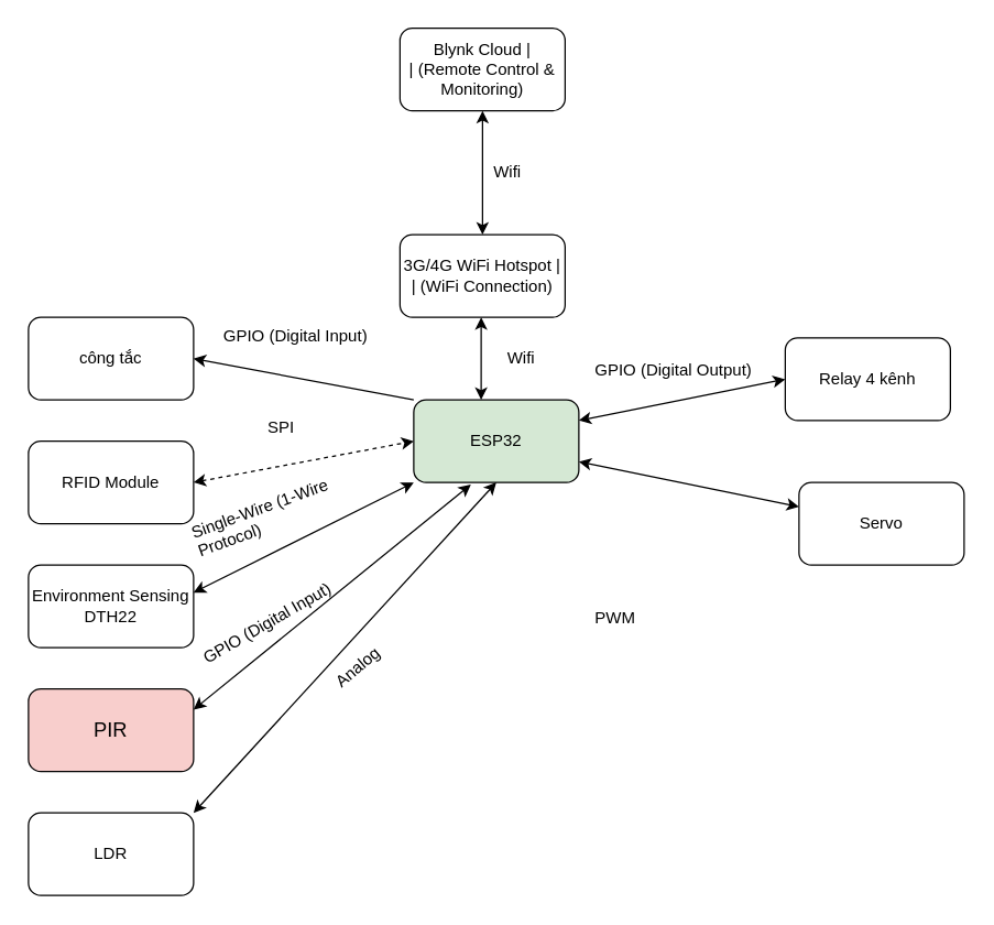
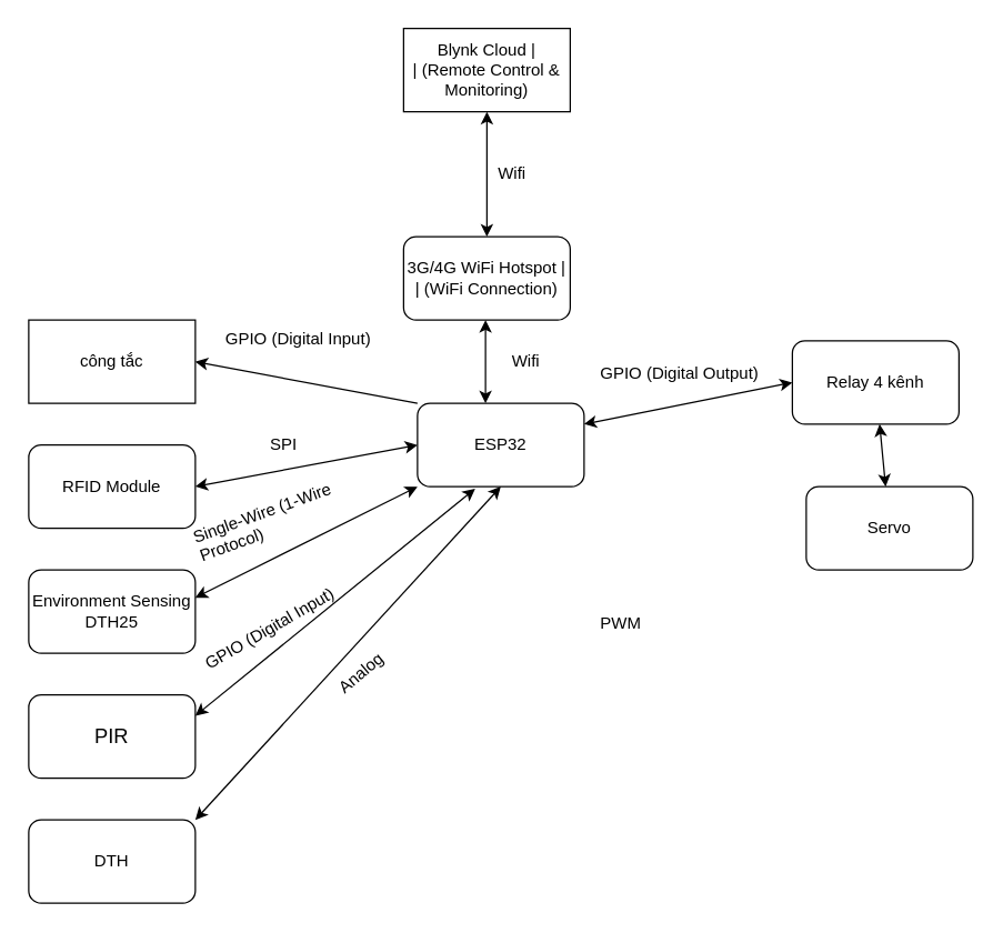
- <mxCell id="5" value="&lt;div&gt;Blynk Cloud               |&lt;br/&gt;|   (Remote Control &amp;amp; Monitoring)&lt;/div&gt;" style="rounded=1;whiteSpace=wrap;html=1;" parent="1" vertex="1"><mxGeometry x="290" y="20" width="120" height="60" as="geometry" /></mxCell>
+ <mxCell id="5" value="&lt;div&gt;Blynk Cloud               |&lt;br/&gt;|   (Remote Control &amp;amp; Monitoring)&lt;/div&gt;" style="whiteSpace=wrap;html=1;rounded=0;" parent="1" vertex="1"><mxGeometry x="290" y="20" width="120" height="60" as="geometry" /></mxCell>
- <mxCell id="17" value="công tắc" style="rounded=1;whiteSpace=wrap;html=1;" parent="1" vertex="1"><mxGeometry y="230" width="120" height="60" as="geometry" x="20" /></mxCell>
+ <mxCell id="17" value="công tắc" style="whiteSpace=wrap;html=1;rounded=0;" parent="1" vertex="1"><mxGeometry y="230" width="120" height="60" as="geometry" x="20" /></mxCell>
- <mxCell id="6" value="&lt;div&gt;SPI&amp;nbsp;&lt;/div&gt;" style="text;html=1;align=center;verticalAlign=middle;resizable=0;points=[];autosize=1;strokeColor=none;fillColor=none;" parent="1" vertex="1"><mxGeometry x="180" y="295" width="50" height="30" as="geometry" /></mxCell>
+ <mxCell id="6" value="&lt;div&gt;SPI&amp;nbsp;&lt;/div&gt;" style="text;html=1;align=center;verticalAlign=middle;resizable=0;points=[];autosize=1;strokeColor=none;fillColor=none;" parent="1" vertex="1"><mxGeometry x="180" y="305" width="50" height="30" as="geometry" /></mxCell>
- <mxCell id="2" value="ESP32" style="rounded=1;whiteSpace=wrap;html=1;fillColor=#d5e8d4;" parent="1" vertex="1"><mxGeometry x="300" y="290" width="120" height="60" as="geometry" /></mxCell>
+ <mxCell id="2" value="ESP32" style="rounded=1;whiteSpace=wrap;html=1;" parent="1" vertex="1"><mxGeometry x="300" y="290" width="120" height="60" as="geometry" /></mxCell>
- <mxCell id="25" value="" style="endArrow=classic;startArrow=classic;html=1;exitX=1;exitY=0.5;exitDx=0;exitDy=0;entryX=0;entryY=0.5;entryDx=0;entryDy=0;dashed=1;" parent="1" source="4" target="2" edge="1"><mxGeometry width="50" height="50" relative="1" as="geometry"><mxPoint x="340" y="380" as="sourcePoint" /><mxPoint x="390" y="330" as="targetPoint" /></mxGeometry></mxCell>
+ <mxCell id="25" value="" style="endArrow=classic;startArrow=classic;html=1;exitX=1;exitY=0.5;exitDx=0;exitDy=0;entryX=0;entryY=0.5;entryDx=0;entryDy=0;" parent="1" source="4" target="2" edge="1"><mxGeometry width="50" height="50" relative="1" as="geometry"><mxPoint x="340" y="380" as="sourcePoint" /><mxPoint x="390" y="330" as="targetPoint" /></mxGeometry></mxCell>
- <mxCell id="18" value="" style="endArrow=classic;startArrow=classic;html=1;entryX=1;entryY=0.75;entryDx=0;entryDy=0;" parent="1" source="16" target="2" edge="1"><mxGeometry width="50" height="50" relative="1" as="geometry"><mxPoint x="700" y="363" as="sourcePoint" /><mxPoint x="390" y="330" as="targetPoint" /></mxGeometry></mxCell>
+ <mxCell id="18" value="" style="endArrow=classic;startArrow=classic;html=1;" parent="1" source="16" target="14" edge="1"><mxGeometry width="50" height="50" relative="1" as="geometry"><mxPoint x="700" y="363" as="sourcePoint" /><mxPoint x="390" y="330" as="targetPoint" /></mxGeometry></mxCell>
- <mxCell id="10" value="&lt;div&gt;Environment Sensing DTH22&lt;/div&gt;" style="rounded=1;whiteSpace=wrap;html=1;" parent="1" vertex="1"><mxGeometry y="410" width="120" height="60" as="geometry" x="20" /></mxCell>
+ <mxCell id="10" value="&lt;div&gt;Environment Sensing DTH25&lt;/div&gt;" style="rounded=1;whiteSpace=wrap;html=1;" parent="1" vertex="1"><mxGeometry y="410" width="120" height="60" as="geometry" x="20" /></mxCell>
- <mxCell id="12" value="&lt;span id=&quot;docs-internal-guid-bf08e1e7-7fff-56b9-9a18-f6ef462b0949&quot;&gt;&lt;span style=&quot;font-size: 11pt; font-family: Arial, sans-serif; color: rgb(0, 0, 0); background-color: transparent; font-variant-numeric: normal; font-variant-east-asian: normal; font-variant-alternates: normal; font-variant-position: normal; font-variant-emoji: normal; vertical-align: baseline; white-space-collapse: preserve;&quot;&gt;PIR&lt;/span&gt;&lt;/span&gt;" style="rounded=1;whiteSpace=wrap;html=1;fillColor=#f8cecc;" parent="1" vertex="1"><mxGeometry y="500" width="120" height="60" as="geometry" x="20" /></mxCell>
+ <mxCell id="12" value="&lt;span id=&quot;docs-internal-guid-bf08e1e7-7fff-56b9-9a18-f6ef462b0949&quot;&gt;&lt;span style=&quot;font-size: 11pt; font-family: Arial, sans-serif; color: rgb(0, 0, 0); background-color: transparent; font-variant-numeric: normal; font-variant-east-asian: normal; font-variant-alternates: normal; font-variant-position: normal; font-variant-emoji: normal; vertical-align: baseline; white-space-collapse: preserve;&quot;&gt;PIR&lt;/span&gt;&lt;/span&gt;" style="rounded=1;whiteSpace=wrap;html=1;" parent="1" vertex="1"><mxGeometry y="500" width="120" height="60" as="geometry" x="20" /></mxCell>
- <mxCell id="26" value="&lt;div&gt;LDR&lt;/div&gt;" style="rounded=1;whiteSpace=wrap;html=1;" parent="1" vertex="1"><mxGeometry y="590" width="120" height="60" as="geometry" x="20" /></mxCell>
+ <mxCell id="26" value="&lt;div&gt;DTH&lt;/div&gt;" style="rounded=1;whiteSpace=wrap;html=1;" parent="1" vertex="1"><mxGeometry y="590" width="120" height="60" as="geometry" x="20" /></mxCell>
